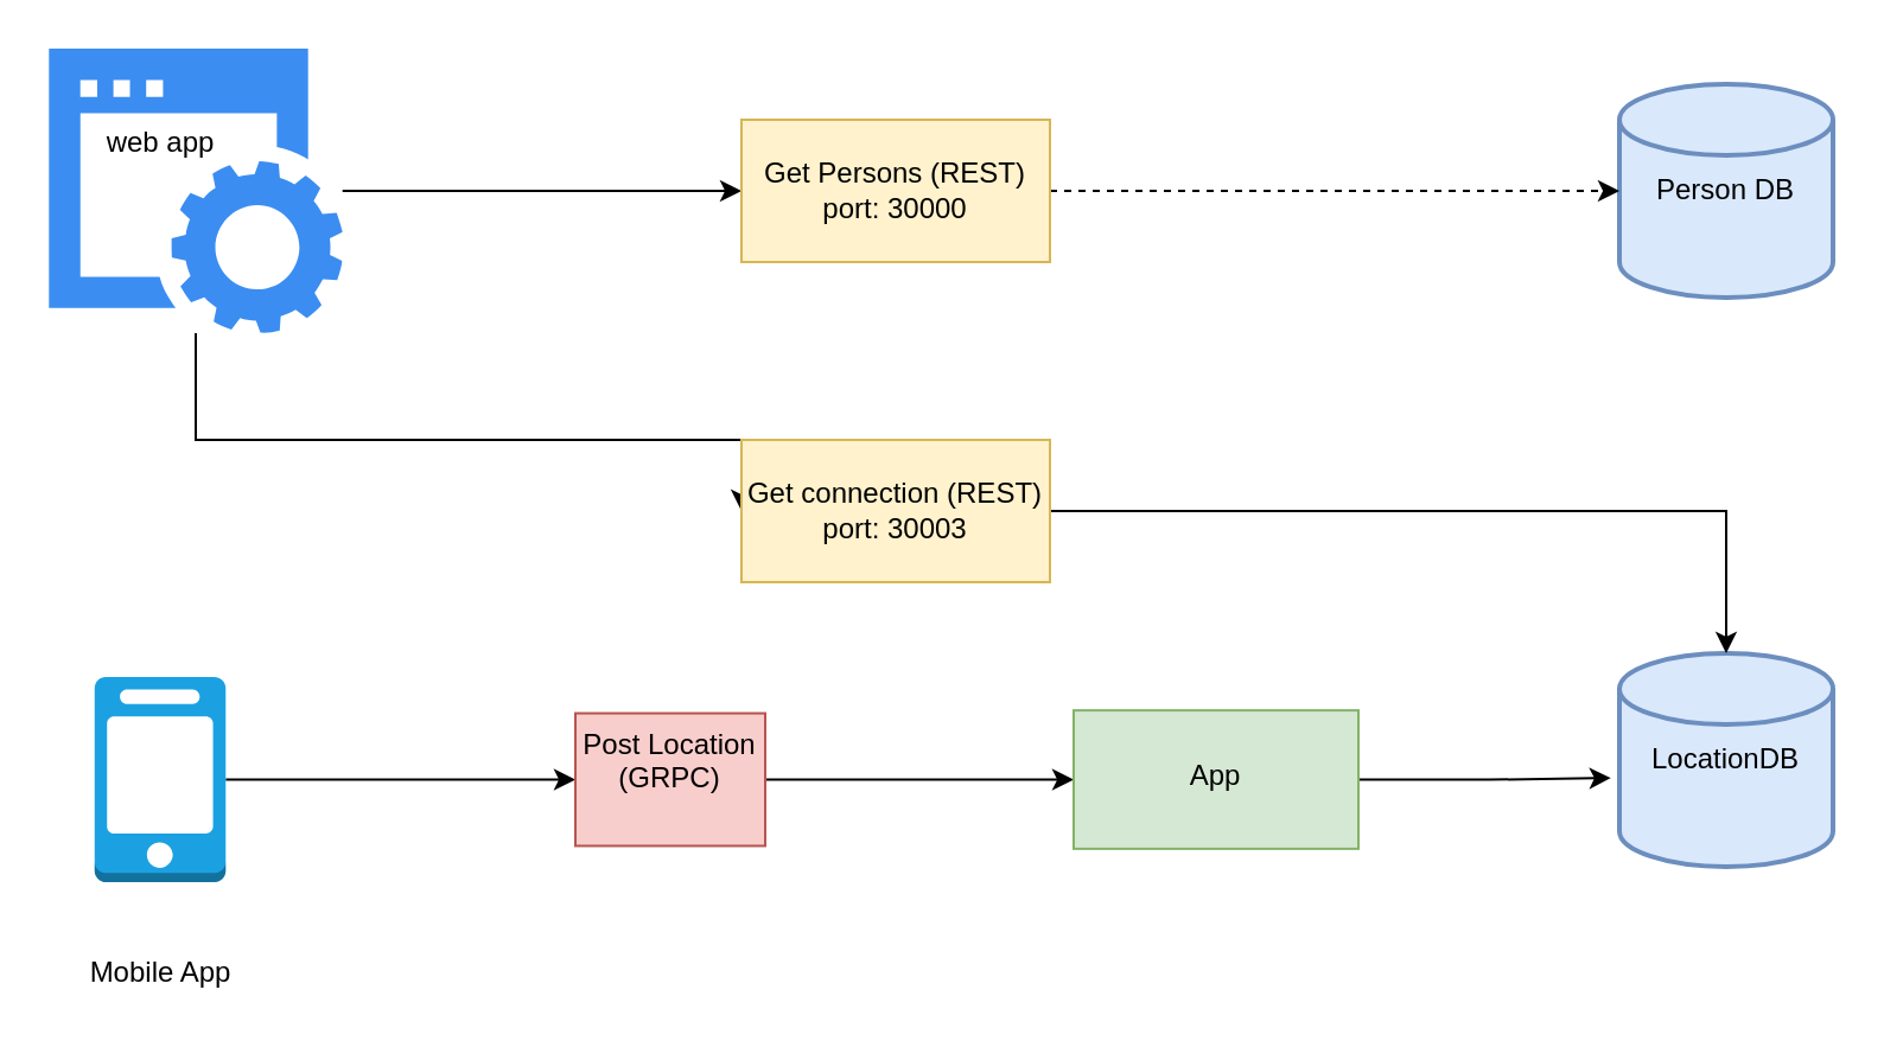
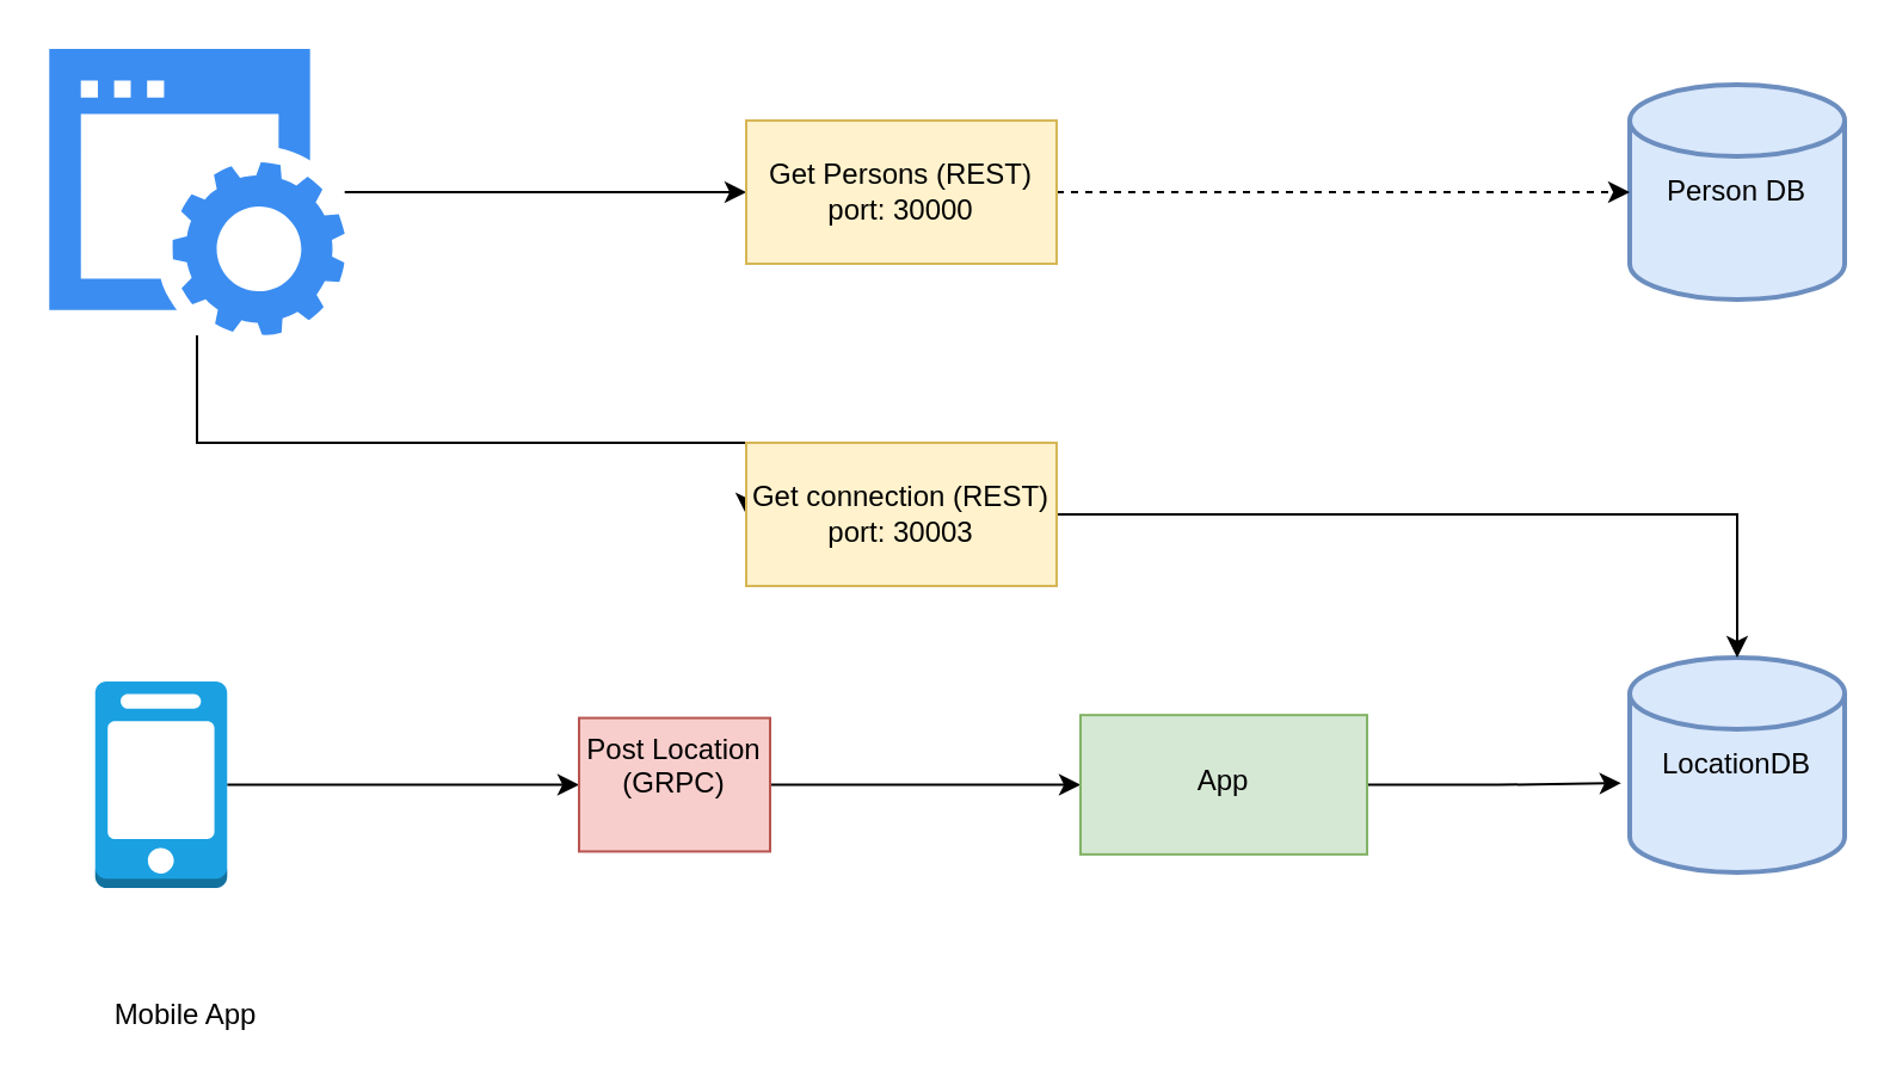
- <mxCell id="7" value="web app" style="text;html=1;align=center;verticalAlign=middle;resizable=0;points=[];autosize=1;strokeColor=none;fillColor=none;" parent="1" vertex="1"><mxGeometry x="32" y="45" width="70" height="30" as="geometry" /></mxCell>
- <mxCell id="18" value="Mobile App" style="text;html=1;align=center;verticalAlign=middle;resizable=0;points=[];autosize=1;strokeColor=none;fillColor=none;" parent="1" vertex="1"><mxGeometry x="27" y="395" width="80" height="30" as="geometry" /></mxCell>
+ <mxCell id="18" value="Mobile App" style="text;html=1;align=center;verticalAlign=middle;resizable=0;points=[];autosize=1;strokeColor=none;fillColor=none;" parent="1" vertex="1"><mxGeometry x="37" y="410" width="80" height="30" as="geometry" /></mxCell>
